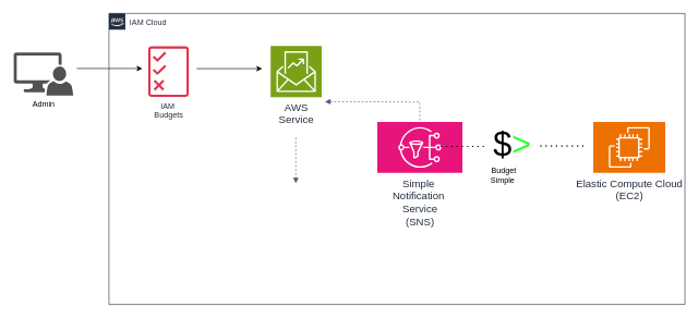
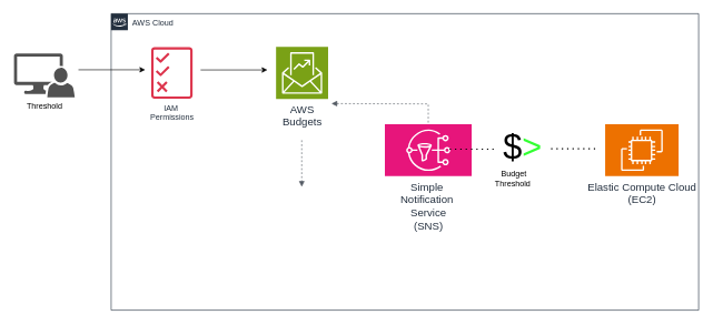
- <mxCell id="2" value="IAM Cloud" style="points=[[0,0],[0.25,0],[0.5,0],[0.75,0],[1,0],[1,0.25],[1,0.5],[1,0.75],[1,1],[0.75,1],[0.5,1],[0.25,1],[0,1],[0,0.75],[0,0.5],[0,0.25]];outlineConnect=0;gradientColor=none;html=1;whiteSpace=wrap;fontSize=12;fontStyle=0;shape=mxgraph.aws4.group;grIcon=mxgraph.aws4.group_aws_cloud_alt;strokeColor=#232F3E;fillColor=none;verticalAlign=top;align=left;spacingLeft=30;fontColor=#232F3E;dashed=0;labelBackgroundColor=#ffffff;container=1;pointerEvents=0;collapsible=0;recursiveResize=0;" parent="1" vertex="1"><mxGeometry x="166" y="20" width="880" height="445.3" as="geometry" /></mxCell>
+ <mxCell id="2" value="AWS Cloud" style="points=[[0,0],[0.25,0],[0.5,0],[0.75,0],[1,0],[1,0.25],[1,0.5],[1,0.75],[1,1],[0.75,1],[0.5,1],[0.25,1],[0,1],[0,0.75],[0,0.5],[0,0.25]];outlineConnect=0;gradientColor=none;html=1;whiteSpace=wrap;fontSize=12;fontStyle=0;shape=mxgraph.aws4.group;grIcon=mxgraph.aws4.group_aws_cloud_alt;strokeColor=#232F3E;fillColor=none;verticalAlign=top;align=left;spacingLeft=30;fontColor=#232F3E;dashed=0;labelBackgroundColor=#ffffff;container=1;pointerEvents=0;collapsible=0;recursiveResize=0;" parent="1" vertex="1"><mxGeometry x="166" y="20" width="880" height="445.3" as="geometry" /></mxCell>
- <mxCell id="14" value="Admin" style="sketch=0;pointerEvents=1;shadow=0;dashed=0;html=1;strokeColor=none;labelPosition=center;verticalLabelPosition=bottom;verticalAlign=top;align=center;fillColor=#515151;shape=mxgraph.mscae.system_center.admin_console" vertex="1" parent="1"><mxGeometry x="20.52" y="80" width="90.97" height="65.5" as="geometry" /></mxCell>
+ <mxCell id="14" value="Threshold" style="sketch=0;pointerEvents=1;shadow=0;dashed=0;html=1;strokeColor=none;labelPosition=center;verticalLabelPosition=bottom;verticalAlign=top;align=center;fillColor=#515151;shape=mxgraph.mscae.system_center.admin_console" vertex="1" parent="1"><mxGeometry x="20.52" y="80" width="90.97" height="65.5" as="geometry" /></mxCell>
- <mxCell id="6" value="IAM&amp;nbsp;&lt;br&gt;Budgets" style="sketch=0;outlineConnect=0;fontColor=#232F3E;gradientColor=none;fillColor=#DD344C;strokeColor=none;dashed=0;verticalLabelPosition=bottom;verticalAlign=top;align=center;html=1;fontSize=12;fontStyle=0;aspect=fixed;pointerEvents=1;shape=mxgraph.aws4.permissions;" vertex="1" parent="2"><mxGeometry x="60" y="50" width="62" height="78" as="geometry" /></mxCell>
+ <mxCell id="6" value="IAM&amp;nbsp;&lt;br&gt;Permissions" style="sketch=0;outlineConnect=0;fontColor=#232F3E;gradientColor=none;fillColor=#DD344C;strokeColor=none;dashed=0;verticalLabelPosition=bottom;verticalAlign=top;align=center;html=1;fontSize=12;fontStyle=0;aspect=fixed;pointerEvents=1;shape=mxgraph.aws4.permissions;" vertex="1" parent="2"><mxGeometry x="60" y="50" width="62" height="78" as="geometry" /></mxCell>
- <mxCell id="3" value="&lt;font style=&quot;font-size: 16px;&quot;&gt;&lt;span style=&quot;&quot;&gt;AWS&lt;/span&gt;&lt;br&gt;&lt;font style=&quot;font-size: 16px;&quot;&gt;Service&lt;/font&gt;&lt;/font&gt;" style="sketch=0;points=[[0,0,0],[0.25,0,0],[0.5,0,0],[0.75,0,0],[1,0,0],[0,1,0],[0.25,1,0],[0.5,1,0],[0.75,1,0],[1,1,0],[0,0.25,0],[0,0.5,0],[0,0.75,0],[1,0.25,0],[1,0.5,0],[1,0.75,0]];outlineConnect=0;fontColor=#232F3E;fillColor=#7AA116;strokeColor=#ffffff;dashed=0;verticalLabelPosition=bottom;verticalAlign=top;align=center;html=1;fontSize=12;fontStyle=0;aspect=fixed;shape=mxgraph.aws4.resourceIcon;resIcon=mxgraph.aws4.budgets_2;" vertex="1" parent="2"><mxGeometry x="247" y="50" width="78" height="78" as="geometry" /></mxCell>
+ <mxCell id="3" value="&lt;font style=&quot;font-size: 16px;&quot;&gt;&lt;span style=&quot;&quot;&gt;AWS&lt;/span&gt;&lt;br&gt;&lt;font style=&quot;font-size: 16px;&quot;&gt;Budgets&lt;/font&gt;&lt;/font&gt;" style="sketch=0;points=[[0,0,0],[0.25,0,0],[0.5,0,0],[0.75,0,0],[1,0,0],[0,1,0],[0.25,1,0],[0.5,1,0],[0.75,1,0],[1,1,0],[0,0.25,0],[0,0.5,0],[0,0.75,0],[1,0.25,0],[1,0.5,0],[1,0.75,0]];outlineConnect=0;fontColor=#232F3E;fillColor=#7AA116;strokeColor=#ffffff;dashed=0;verticalLabelPosition=bottom;verticalAlign=top;align=center;html=1;fontSize=12;fontStyle=0;aspect=fixed;shape=mxgraph.aws4.resourceIcon;resIcon=mxgraph.aws4.budgets_2;" vertex="1" parent="2"><mxGeometry x="247" y="50" width="78" height="78" as="geometry" /></mxCell>
- <mxCell id="12" value="&lt;div&gt;&lt;br&gt;&lt;/div&gt;Budget&lt;div&gt;Simple&amp;nbsp;&lt;/div&gt;" style="text;html=1;align=center;verticalAlign=middle;resizable=0;points=[];autosize=1;strokeColor=none;fillColor=none;" vertex="1" parent="2"><mxGeometry x="563" y="210" width="80" height="60" as="geometry" /></mxCell>
+ <mxCell id="12" value="&lt;div&gt;&lt;br&gt;&lt;/div&gt;Budget&lt;div&gt;Threshold&amp;nbsp;&lt;/div&gt;" style="text;html=1;align=center;verticalAlign=middle;resizable=0;points=[];autosize=1;strokeColor=none;fillColor=none;" vertex="1" parent="2"><mxGeometry x="563" y="210" width="80" height="60" as="geometry" /></mxCell>
